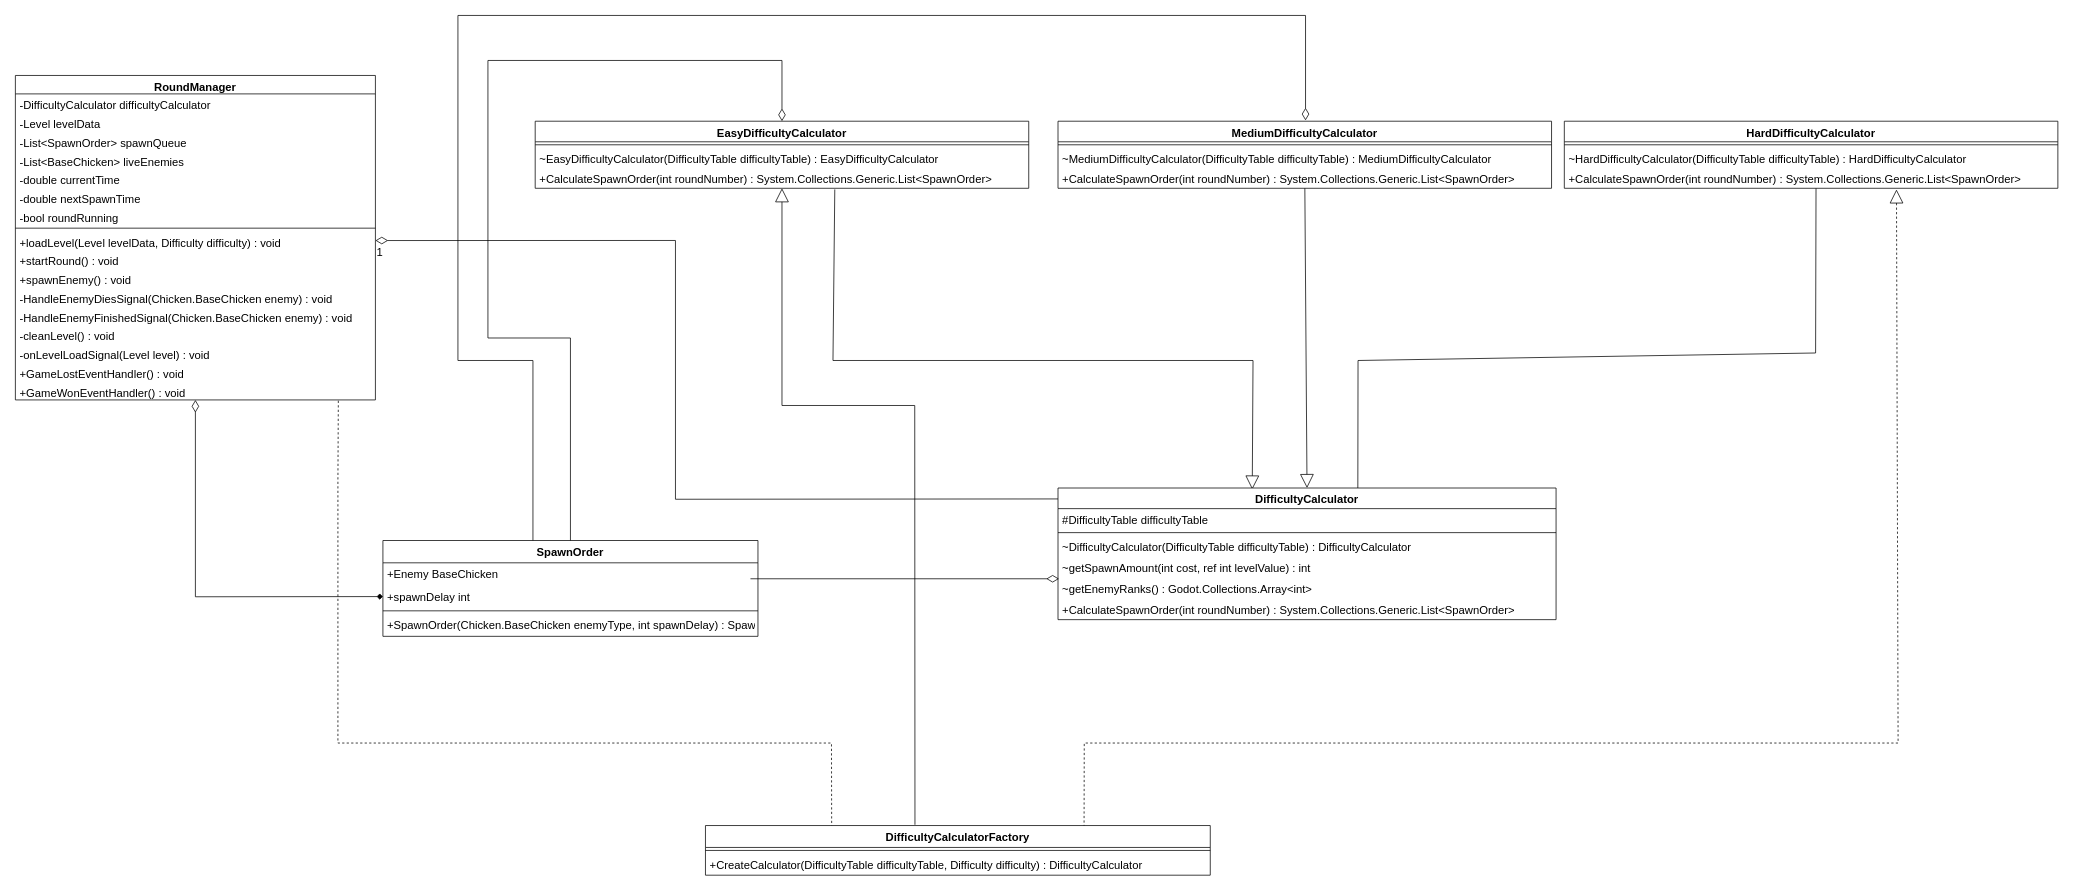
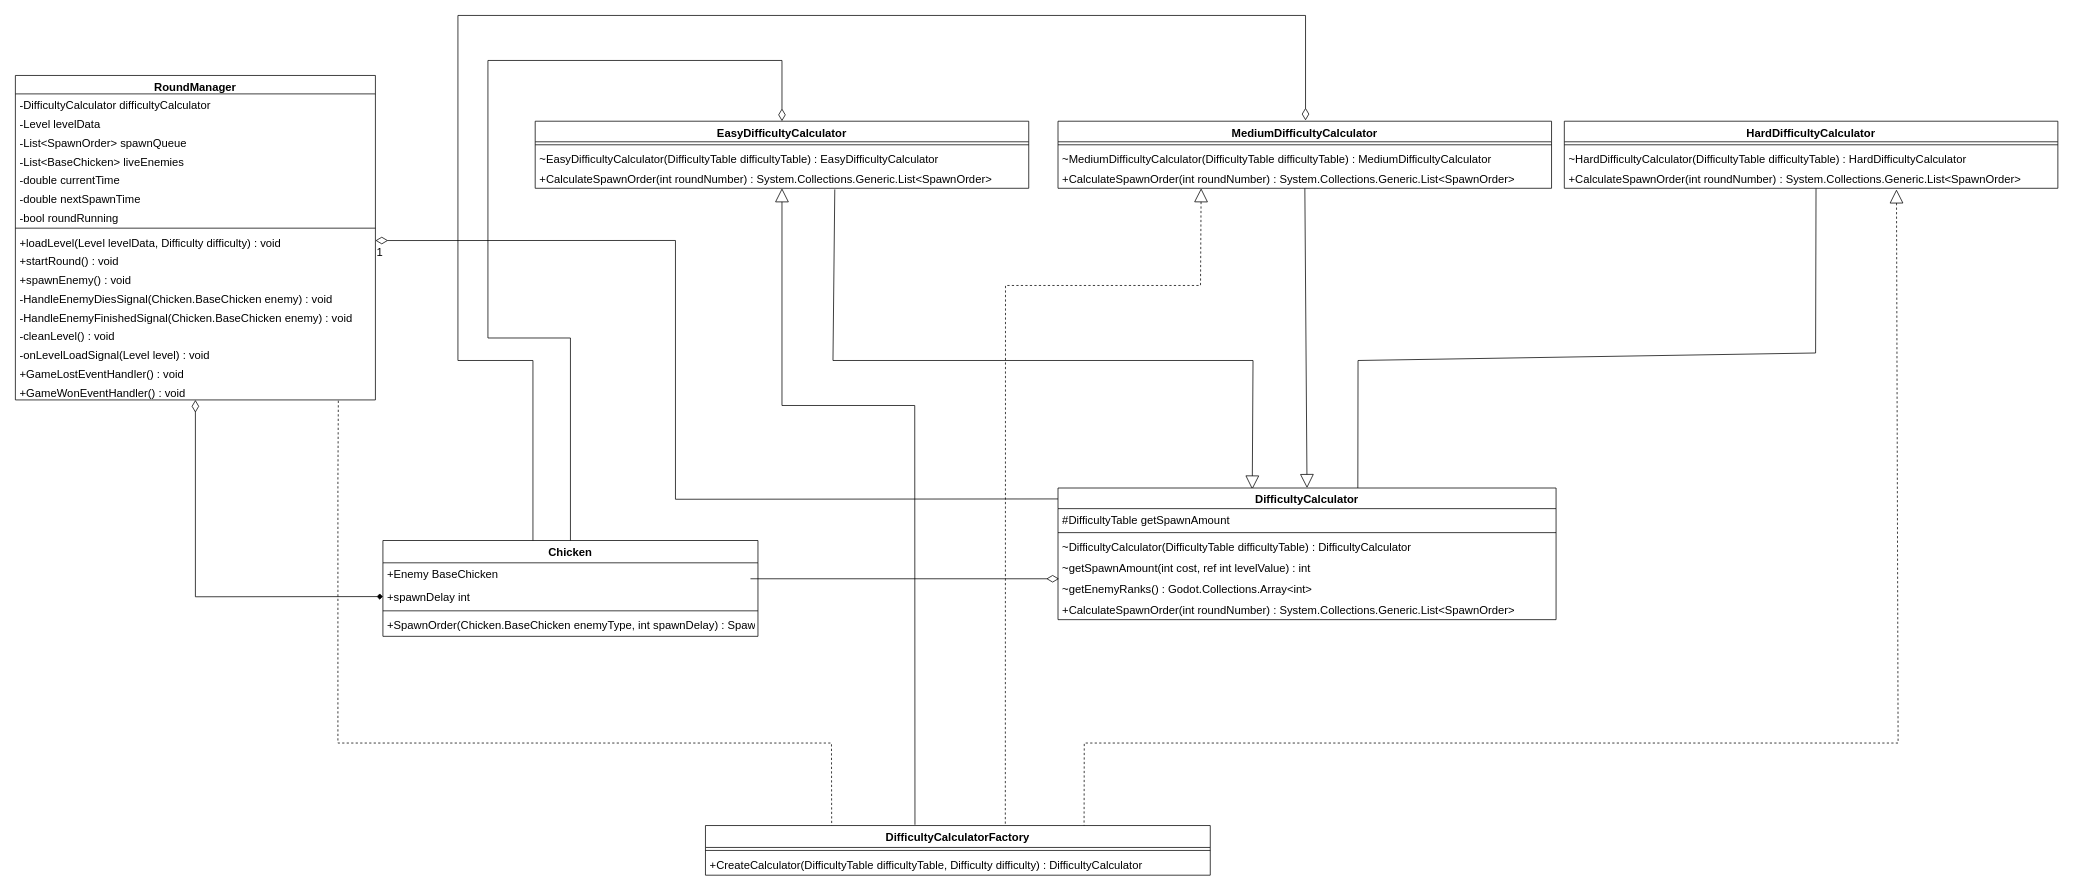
+ <mxCell id="44" value="" style="curved=0;dashed=1;startArrow=block;startSize=16;startFill=0;endArrow=none;exitX=0.29;exitY=1;entryX=0.594;entryY=0;rounded=0;entryDx=0;entryDy=0;entryPerimeter=0;fontSize=15;" edge="1" parent="1" source="32" target="25"><mxGeometry relative="1" as="geometry"><Array as="points"><mxPoint x="1600" y="380" /><mxPoint x="1340" y="380" /></Array></mxGeometry></mxCell>
- <mxCell id="53" value="#DifficultyTable difficultyTable" style="text;strokeColor=none;fillColor=none;align=left;verticalAlign=top;spacingLeft=4;spacingRight=4;overflow=hidden;rotatable=0;points=[[0,0.5],[1,0.5]];portConstraint=eastwest;fontSize=15;" vertex="1" parent="52"><mxGeometry y="27.5" width="664" height="28" as="geometry" /></mxCell>
+ <mxCell id="53" value="#DifficultyTable getSpawnAmount" style="text;strokeColor=none;fillColor=none;align=left;verticalAlign=top;spacingLeft=4;spacingRight=4;overflow=hidden;rotatable=0;points=[[0,0.5],[1,0.5]];portConstraint=eastwest;fontSize=15;" vertex="1" parent="52"><mxGeometry y="27.5" width="664" height="28" as="geometry" /></mxCell>
- <mxCell id="20" value="SpawnOrder" style="swimlane;fontStyle=1;align=center;verticalAlign=top;childLayout=stackLayout;horizontal=1;startSize=29.75;horizontalStack=0;resizeParent=1;resizeParentMax=0;resizeLast=0;collapsible=0;marginBottom=0;fontSize=15;" vertex="1" parent="1"><mxGeometry x="510" y="720" width="500" height="127.75" as="geometry" /></mxCell>
+ <mxCell id="20" value="Chicken" style="swimlane;fontStyle=1;align=center;verticalAlign=top;childLayout=stackLayout;horizontal=1;startSize=29.75;horizontalStack=0;resizeParent=1;resizeParentMax=0;resizeLast=0;collapsible=0;marginBottom=0;fontSize=15;" vertex="1" parent="1"><mxGeometry x="510" y="720" width="500" height="127.75" as="geometry" /></mxCell>
